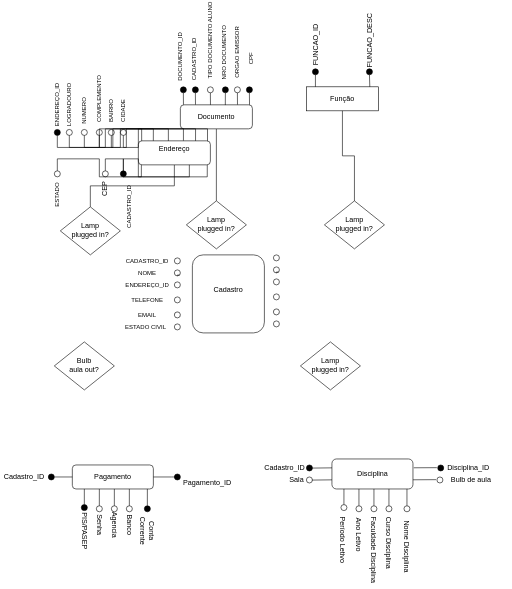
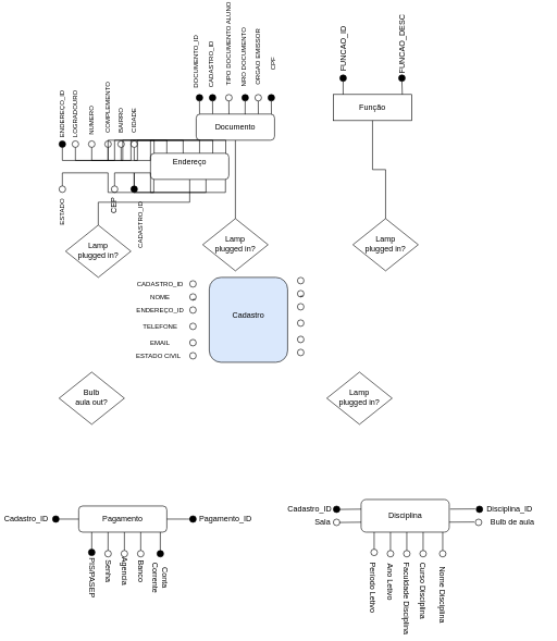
- <mxCell id="5" value="&lt;div&gt;Cadastro&lt;/div&gt;&lt;div&gt;&lt;br&gt;&lt;/div&gt;" style="rounded=1;whiteSpace=wrap;html=1;fontSize=12;glass=0;strokeWidth=1;shadow=0;" parent="1" vertex="1"><mxGeometry x="320" y="387" width="120" height="130" as="geometry" /></mxCell>
+ <mxCell id="5" value="&lt;div&gt;Cadastro&lt;/div&gt;&lt;div&gt;&lt;br&gt;&lt;/div&gt;" style="rounded=1;whiteSpace=wrap;html=1;fontSize=12;glass=0;strokeWidth=1;shadow=0;fillColor=#dae8fc;" parent="1" vertex="1"><mxGeometry x="320" y="387" width="120" height="130" as="geometry" /></mxCell>
- <mxCell id="61" value="Pagamento_ID" style="text;html=1;strokeColor=none;fillColor=none;align=center;verticalAlign=middle;whiteSpace=wrap;rounded=0;" vertex="1" parent="1"><mxGeometry x="325" y="757" width="40" height="20" as="geometry" /></mxCell>
+ <mxCell id="61" value="Pagamento_ID" style="text;html=1;strokeColor=none;fillColor=none;align=center;verticalAlign=middle;whiteSpace=wrap;rounded=0;" vertex="1" parent="1"><mxGeometry x="325" y="747" width="40" height="20" as="geometry" /></mxCell>
